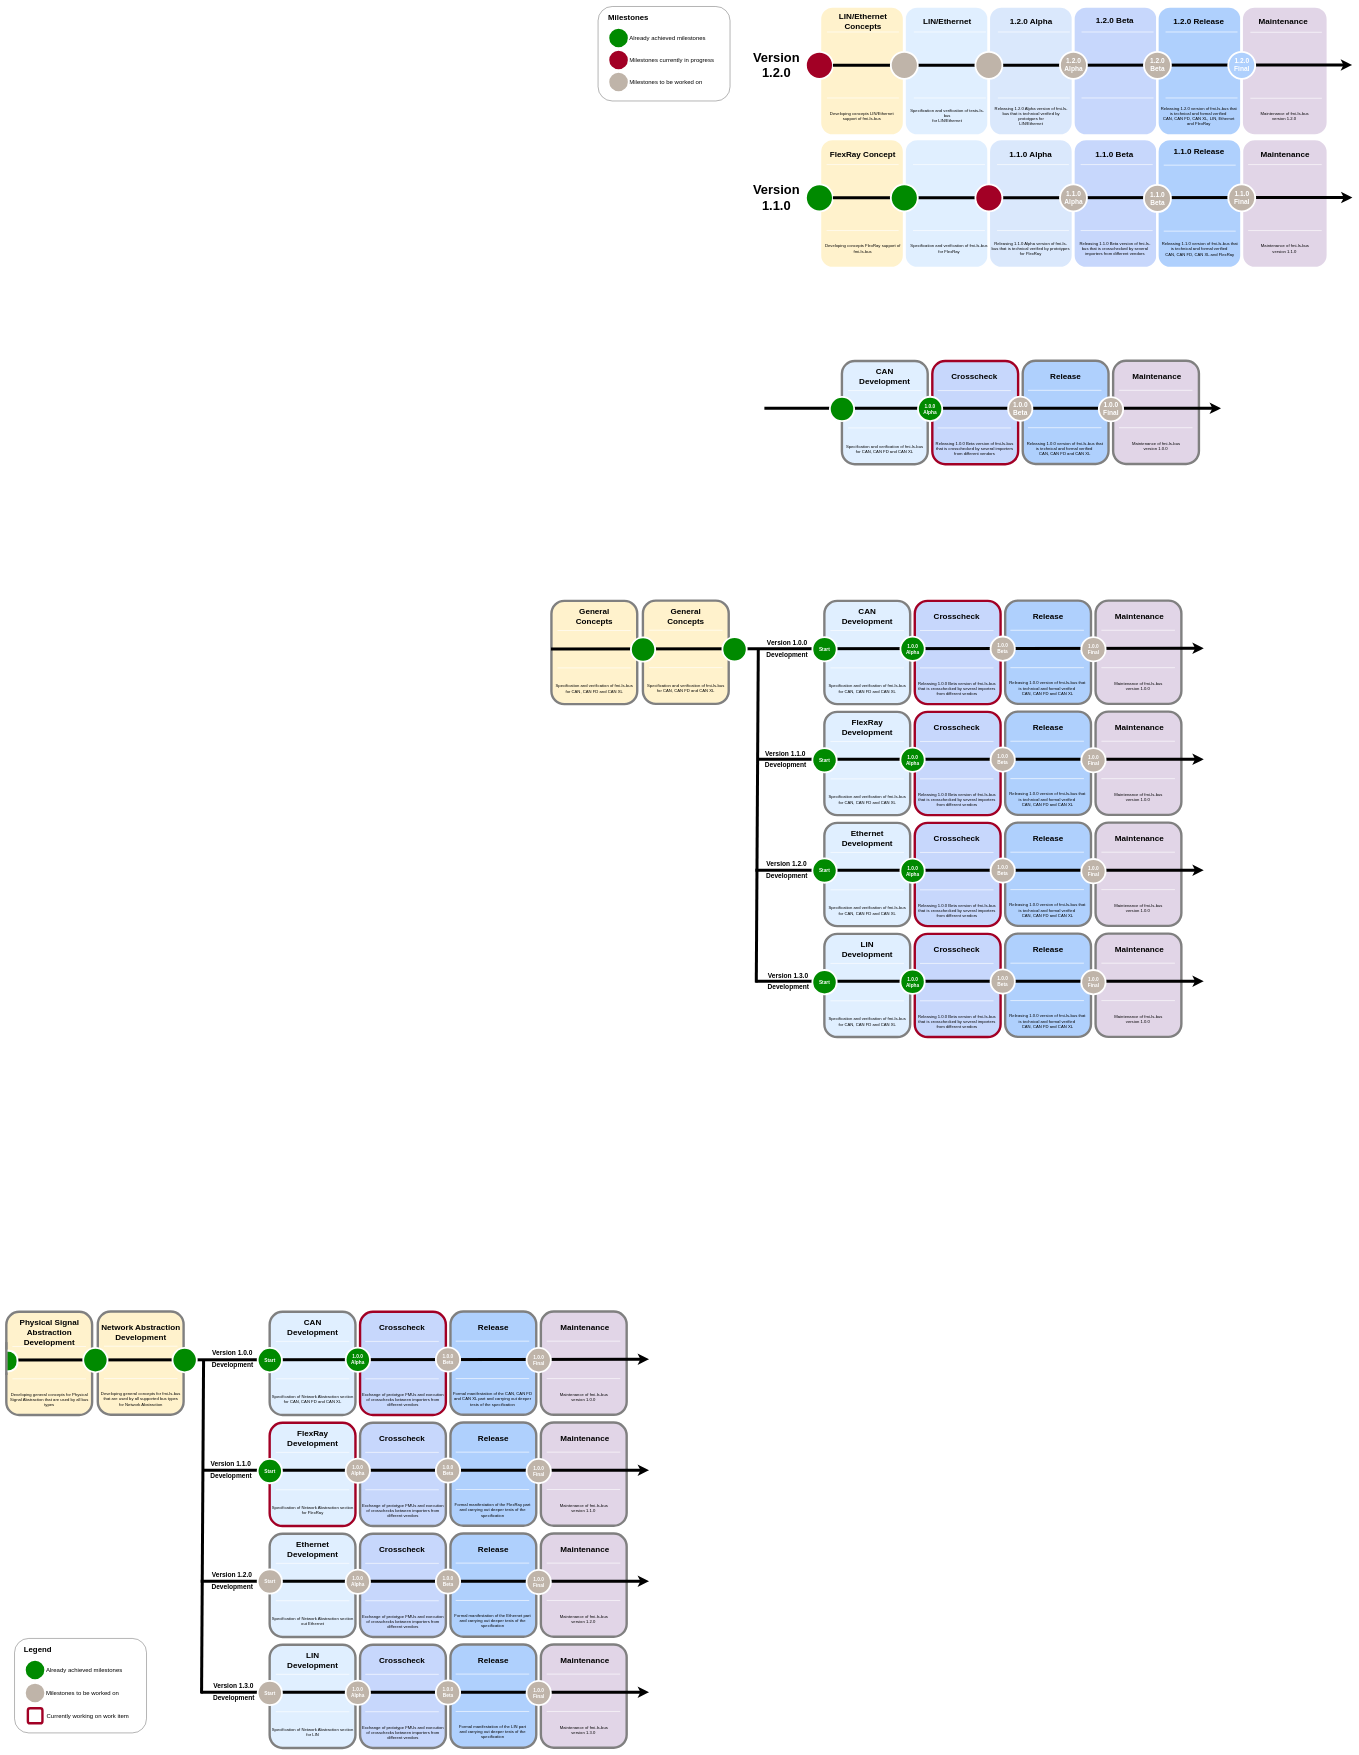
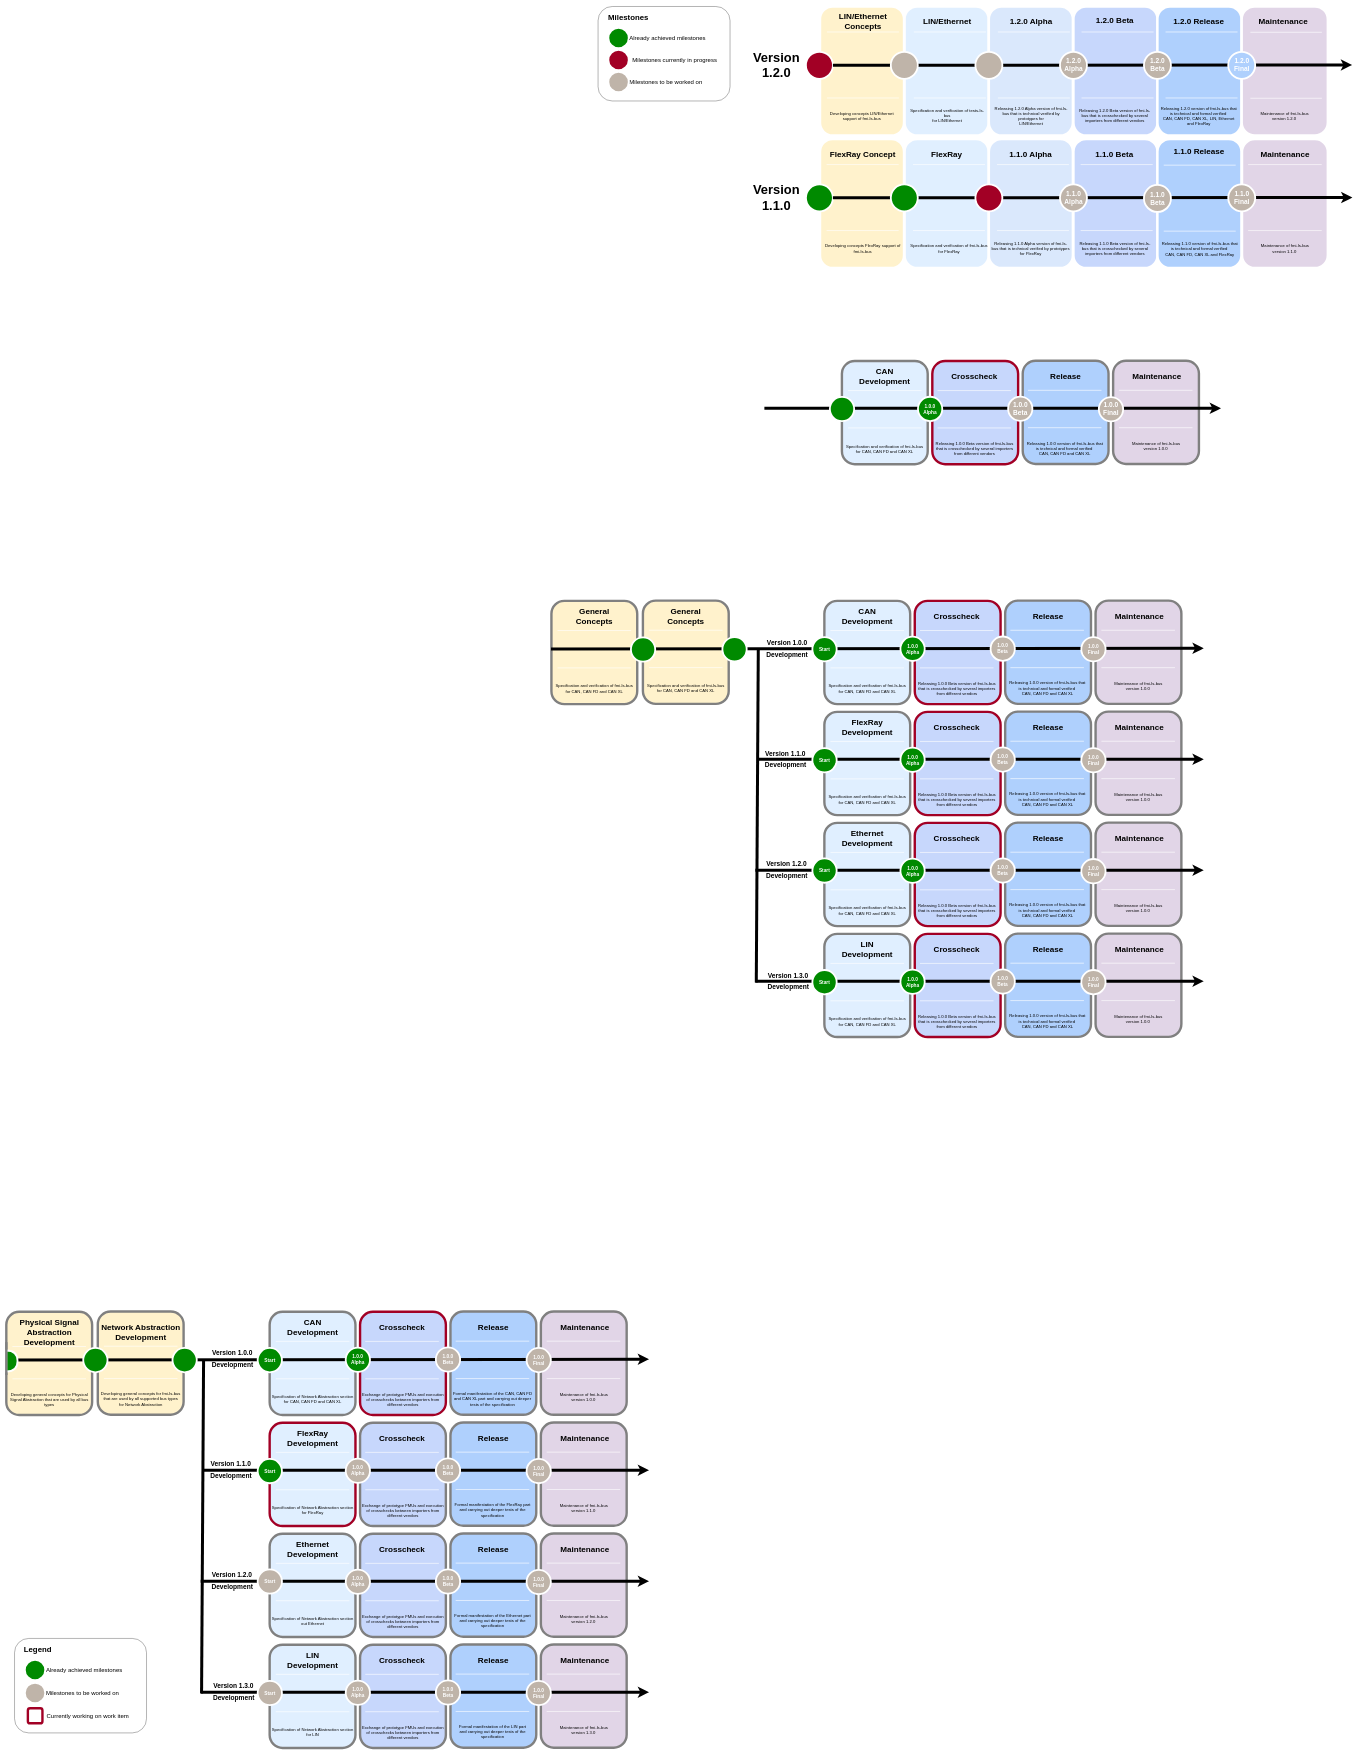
- <mxCell id="81" value="Milestones currently in progress" style="text;html=1;align=left;verticalAlign=middle;whiteSpace=wrap;rounded=0;fontSize=20;" parent="77" vertex="1"><mxGeometry x="102.857" y="150.916" width="308.571" height="54.974" as="geometry" /></mxCell>
+ <mxCell id="81" value="Milestones currently in progress" style="text;html=1;align=left;verticalAlign=middle;whiteSpace=wrap;rounded=0;fontSize=20;" parent="77" vertex="1"><mxGeometry x="112.857" y="150.916" width="308.571" height="54.974" as="geometry" /></mxCell>
+ <mxCell id="34" value="Releasing 1.2.0 Beta version of fmi-ls-bus that is crosschecked by several importers from different vendors" style="text;html=1;strokeColor=none;fillColor=none;align=center;verticalAlign=middle;whiteSpace=wrap;rounded=0;shadow=0;fontSize=14;fontColor=#000000;" parent="1" vertex="1"><mxGeometry x="3585.5" y="340" width="261" height="90" as="geometry" /></mxCell>
+ <mxCell id="3" value="FlexRay" style="text;html=1;strokeColor=none;fillColor=none;align=center;verticalAlign=middle;whiteSpace=wrap;rounded=0;shadow=0;fontSize=27;fontColor=#000000;fontStyle=1" parent="1" vertex="1"><mxGeometry x="3023.5" y="482" width="264" height="60" as="geometry" /></mxCell>
